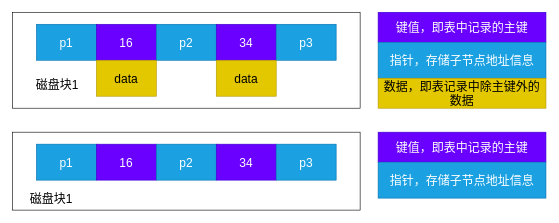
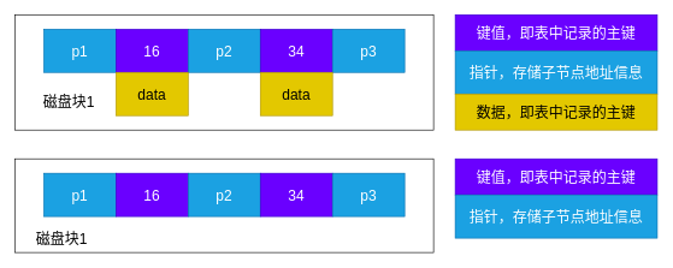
- <mxCell id="12" value="数据，即表记录中除主键外的数据" style="rounded=0;whiteSpace=wrap;html=1;fontSize=20;fillColor=#e3c800;strokeColor=#B09500;fontColor=#000000;" vertex="1" parent="1"><mxGeometry x="630" y="130" width="280" height="50" as="geometry" /></mxCell>
+ <mxCell id="12" value="数据，即表中记录的主键" style="rounded=0;whiteSpace=wrap;html=1;fontSize=20;fillColor=#e3c800;strokeColor=#B09500;fontColor=#000000;" vertex="1" parent="1"><mxGeometry x="630" y="130" width="280" height="50" as="geometry" /></mxCell>
